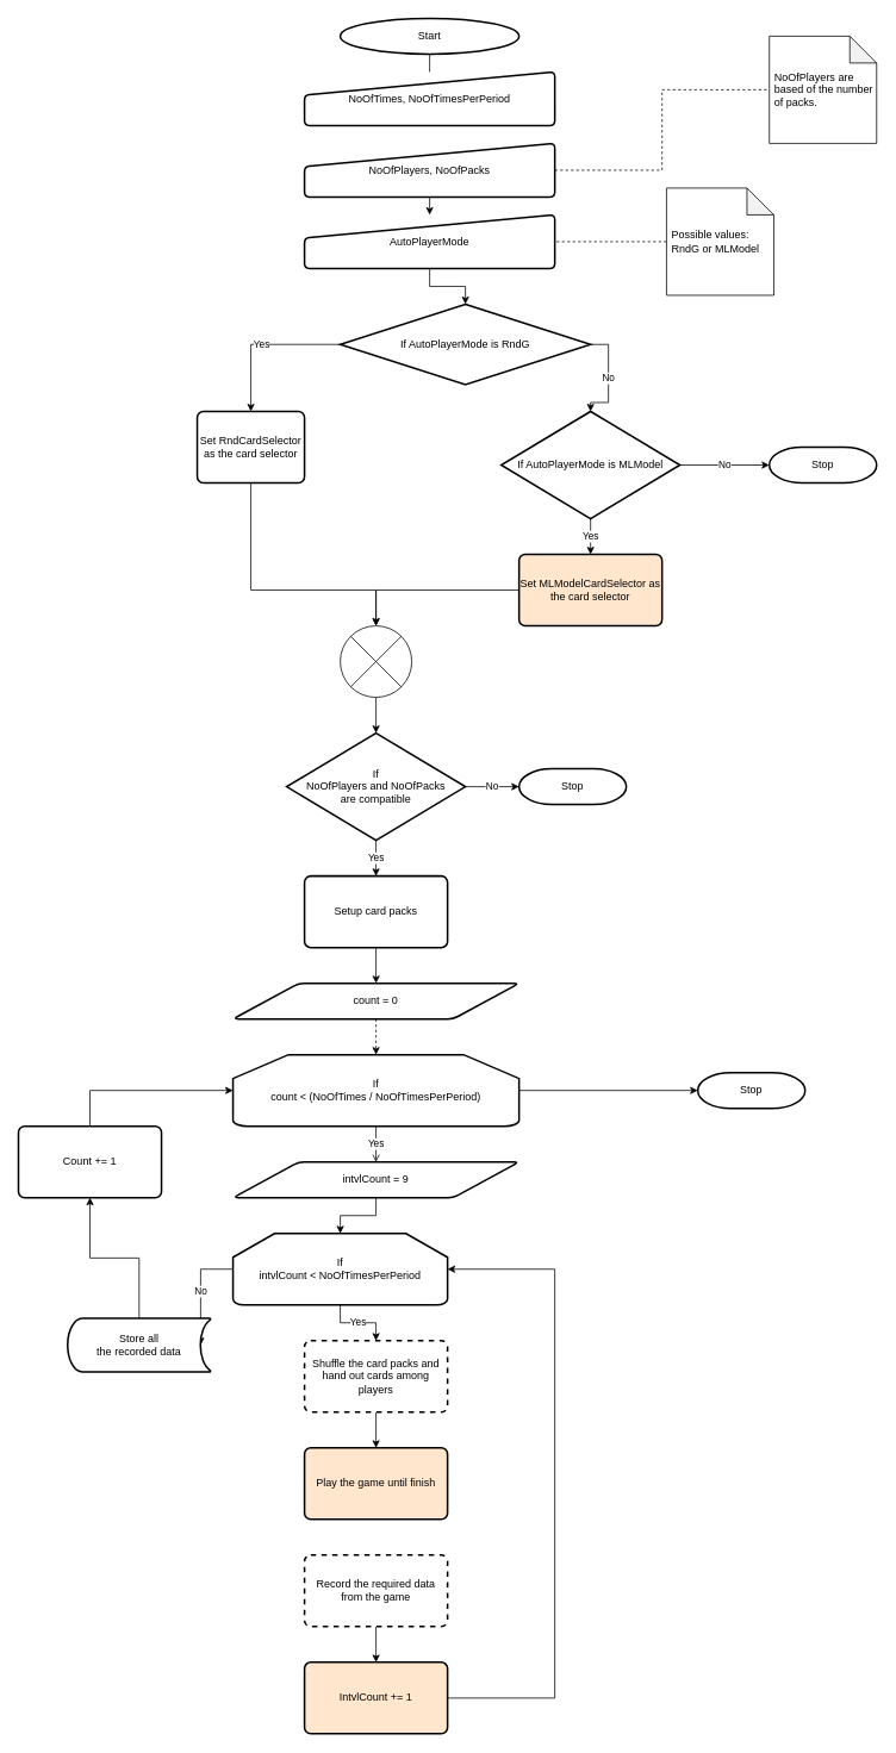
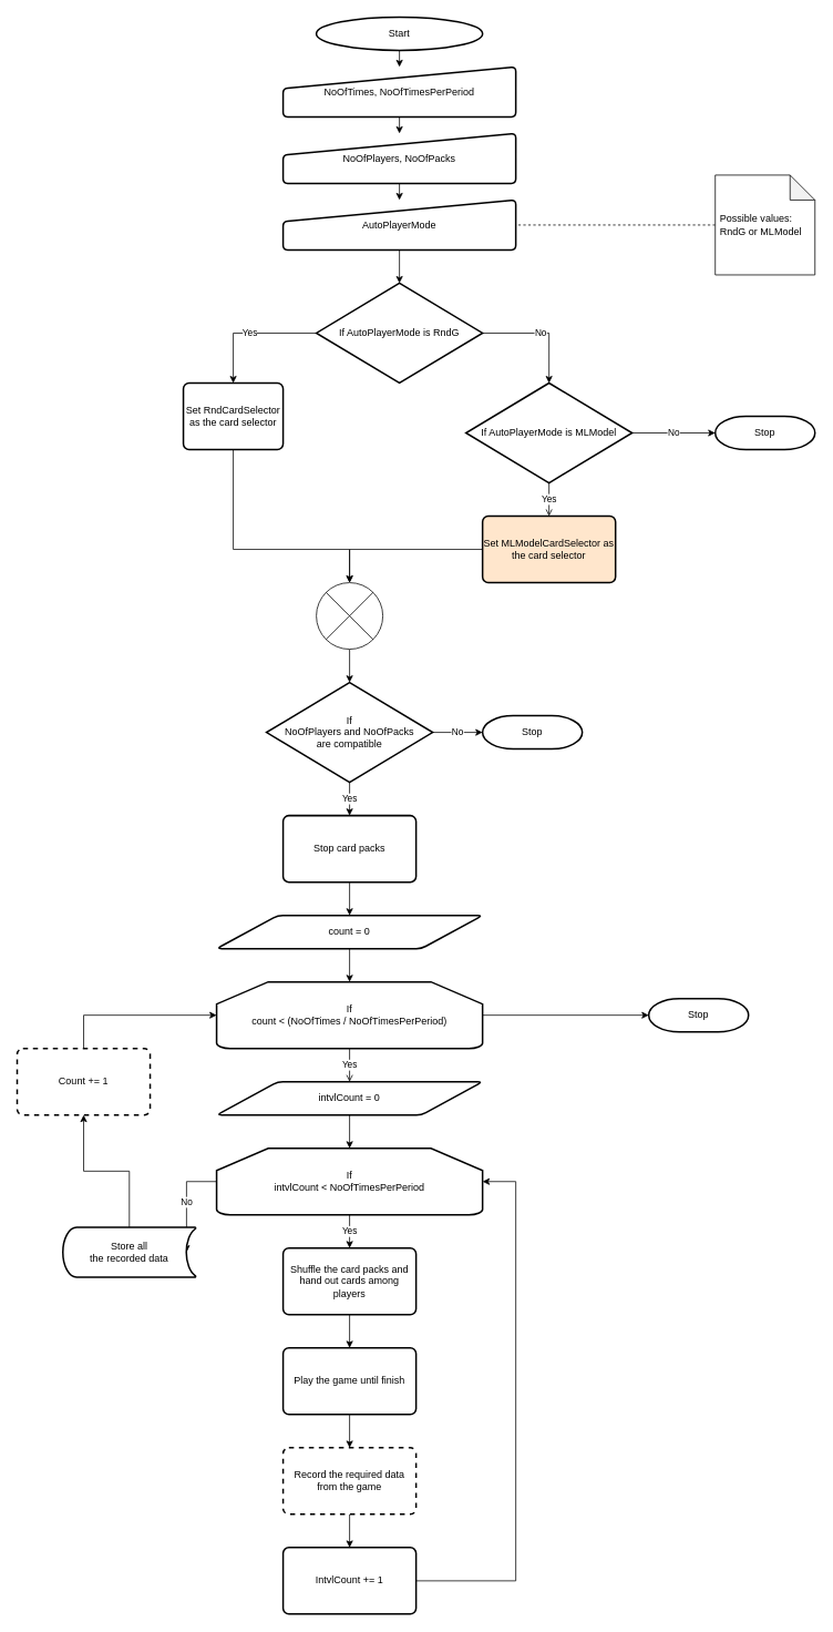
- <mxCell id="2" style="edgeStyle=orthogonalEdgeStyle;rounded=0;orthogonalLoop=1;jettySize=auto;html=1;exitX=0.5;exitY=1;exitDx=0;exitDy=0;exitPerimeter=0;entryX=0.5;entryY=0;entryDx=0;entryDy=0;endArrow=none;" parent="1" source="3" target="33" edge="1"><mxGeometry relative="1" as="geometry"><mxPoint x="480" y="100" as="targetPoint" /></mxGeometry></mxCell>
+ <mxCell id="2" style="edgeStyle=orthogonalEdgeStyle;rounded=0;orthogonalLoop=1;jettySize=auto;html=1;exitX=0.5;exitY=1;exitDx=0;exitDy=0;exitPerimeter=0;entryX=0.5;entryY=0;entryDx=0;entryDy=0;" parent="1" source="3" target="33" edge="1"><mxGeometry relative="1" as="geometry"><mxPoint x="480" y="100" as="targetPoint" /></mxGeometry></mxCell>
- <mxCell id="13" value="NoOfPlayers are based of the number of packs." style="shape=note;whiteSpace=wrap;html=1;backgroundOutline=1;darkOpacity=0.05;align=left;spacingLeft=4;" parent="1" vertex="1"><mxGeometry x="860" y="40" width="120" height="120" as="geometry" /></mxCell>
+ <mxCell id="4" style="edgeStyle=orthogonalEdgeStyle;rounded=0;orthogonalLoop=1;jettySize=auto;html=1;exitX=0.5;exitY=1;exitDx=0;exitDy=0;entryX=0.5;entryY=0;entryDx=0;entryDy=0;startArrow=none;startFill=0;endArrow=classic;endFill=1;" parent="1" source="33" target="34" edge="1"><mxGeometry relative="1" as="geometry"><mxPoint x="480" y="140" as="sourcePoint" /><mxPoint x="480" y="180" as="targetPoint" /></mxGeometry></mxCell>
- <mxCell id="12" style="edgeStyle=orthogonalEdgeStyle;rounded=0;orthogonalLoop=1;jettySize=auto;html=1;entryX=0;entryY=0.5;entryDx=0;entryDy=0;entryPerimeter=0;startArrow=none;startFill=0;endArrow=none;endFill=0;dashed=1;exitX=1;exitY=0.5;exitDx=0;exitDy=0;" parent="1" source="34" target="13" edge="1"><mxGeometry relative="1" as="geometry"><mxPoint x="730" y="150" as="sourcePoint" /></mxGeometry></mxCell>
- <mxCell id="7" value="Possible values: RndG or MLModel" style="shape=note;whiteSpace=wrap;html=1;backgroundOutline=1;darkOpacity=0.05;align=left;spacingLeft=4;" parent="1" vertex="1"><mxGeometry x="745" y="210" width="120" height="120" as="geometry" /></mxCell>
+ <mxCell id="7" value="Possible values: RndG or MLModel" style="shape=note;whiteSpace=wrap;html=1;backgroundOutline=1;darkOpacity=0.05;align=left;spacingLeft=4;" parent="1" vertex="1"><mxGeometry x="860" y="210" width="120" height="120" as="geometry" /></mxCell>
- <mxCell id="10" value="If AutoPlayerMode is RndG" style="strokeWidth=2;html=1;shape=mxgraph.flowchart.decision;whiteSpace=wrap;align=center;" parent="1" vertex="1"><mxGeometry x="380" y="340" width="280" height="90" as="geometry" /></mxCell>
+ <mxCell id="10" value="If AutoPlayerMode is RndG" style="strokeWidth=2;html=1;shape=mxgraph.flowchart.decision;whiteSpace=wrap;align=center;" parent="1" vertex="1"><mxGeometry x="380" y="340" width="200" height="120" as="geometry" /></mxCell>
- <mxCell id="17" value="Yes" style="edgeStyle=orthogonalEdgeStyle;rounded=0;orthogonalLoop=1;jettySize=auto;html=1;exitX=0.5;exitY=1;exitDx=0;exitDy=0;exitPerimeter=0;entryX=0.5;entryY=0;entryDx=0;entryDy=0;startArrow=none;startFill=0;endArrow=classic;endFill=1;" parent="1" source="18" target="21" edge="1"><mxGeometry relative="1" as="geometry" /></mxCell>
+ <mxCell id="17" value="Yes" style="edgeStyle=orthogonalEdgeStyle;rounded=0;orthogonalLoop=1;jettySize=auto;html=1;exitX=0.5;exitY=1;exitDx=0;exitDy=0;exitPerimeter=0;entryX=0.5;entryY=0;entryDx=0;entryDy=0;startArrow=none;startFill=0;endArrow=open;endFill=1;" parent="1" source="18" target="21" edge="1"><mxGeometry relative="1" as="geometry" /></mxCell>
- <mxCell id="29" value="Setup card packs" style="rounded=1;whiteSpace=wrap;html=1;absoluteArcSize=1;arcSize=14;strokeWidth=2;align=center;" vertex="1" parent="1"><mxGeometry x="340" y="980" width="160" height="80" as="geometry" /></mxCell>
+ <mxCell id="29" value="Stop card packs" style="rounded=1;whiteSpace=wrap;html=1;absoluteArcSize=1;arcSize=14;strokeWidth=2;align=center;" vertex="1" parent="1"><mxGeometry x="340" y="980" width="160" height="80" as="geometry" /></mxCell>
- <mxCell id="36" style="edgeStyle=orthogonalEdgeStyle;rounded=0;orthogonalLoop=1;jettySize=auto;html=1;exitX=0.5;exitY=1;exitDx=0;exitDy=0;entryX=0.5;entryY=0;entryDx=0;entryDy=0;entryPerimeter=0;dashed=1;" edge="1" parent="1" source="37" target="32"><mxGeometry relative="1" as="geometry" /></mxCell>
+ <mxCell id="36" style="edgeStyle=orthogonalEdgeStyle;rounded=0;orthogonalLoop=1;jettySize=auto;html=1;exitX=0.5;exitY=1;exitDx=0;exitDy=0;entryX=0.5;entryY=0;entryDx=0;entryDy=0;entryPerimeter=0;" edge="1" parent="1" source="37" target="32"><mxGeometry relative="1" as="geometry" /></mxCell>
- <mxCell id="52" value="Count += 1" style="rounded=1;whiteSpace=wrap;html=1;absoluteArcSize=1;arcSize=14;strokeWidth=2;align=center;" vertex="1" parent="1"><mxGeometry x="20" y="1260" width="160" height="80" as="geometry" /></mxCell>
+ <mxCell id="52" value="Count += 1" style="rounded=1;whiteSpace=wrap;html=1;absoluteArcSize=1;arcSize=14;strokeWidth=2;align=center;dashed=1;" vertex="1" parent="1"><mxGeometry x="20" y="1260" width="160" height="80" as="geometry" /></mxCell>
- <mxCell id="39" value="intvlCount = 9" style="shape=parallelogram;html=1;strokeWidth=2;perimeter=parallelogramPerimeter;whiteSpace=wrap;rounded=1;arcSize=12;size=0.23;align=center;" vertex="1" parent="1"><mxGeometry x="260" y="1300" width="320" height="40" as="geometry" /></mxCell>
+ <mxCell id="39" value="intvlCount = 0" style="shape=parallelogram;html=1;strokeWidth=2;perimeter=parallelogramPerimeter;whiteSpace=wrap;rounded=1;arcSize=12;size=0.23;align=center;" vertex="1" parent="1"><mxGeometry x="260" y="1300" width="320" height="40" as="geometry" /></mxCell>
- <mxCell id="42" value="If &lt;br&gt;intvlCount &amp;lt; NoOfTimesPerPeriod" style="strokeWidth=2;html=1;shape=mxgraph.flowchart.loop_limit;whiteSpace=wrap;align=center;" vertex="1" parent="1"><mxGeometry x="260" y="1380" width="240" height="80" as="geometry" /></mxCell>
+ <mxCell id="42" value="If &lt;br&gt;intvlCount &amp;lt; NoOfTimesPerPeriod" style="strokeWidth=2;html=1;shape=mxgraph.flowchart.loop_limit;whiteSpace=wrap;align=center;" vertex="1" parent="1"><mxGeometry x="260" y="1380" width="320" height="80" as="geometry" /></mxCell>
- <mxCell id="44" value="Shuffle the card packs and hand out cards among players" style="rounded=1;whiteSpace=wrap;html=1;absoluteArcSize=1;arcSize=14;strokeWidth=2;align=center;dashed=1;" vertex="1" parent="1"><mxGeometry x="340" y="1500" width="160" height="80" as="geometry" /></mxCell>
+ <mxCell id="44" value="Shuffle the card packs and hand out cards among players" style="rounded=1;whiteSpace=wrap;html=1;absoluteArcSize=1;arcSize=14;strokeWidth=2;align=center;" vertex="1" parent="1"><mxGeometry x="340" y="1500" width="160" height="80" as="geometry" /></mxCell>
- <mxCell id="46" value="Play the game until finish" style="rounded=1;whiteSpace=wrap;html=1;absoluteArcSize=1;arcSize=14;strokeWidth=2;align=center;fillColor=#ffe6cc;" vertex="1" parent="1"><mxGeometry x="340" y="1620" width="160" height="80" as="geometry" /></mxCell>
+ <mxCell id="46" value="Play the game until finish" style="rounded=1;whiteSpace=wrap;html=1;absoluteArcSize=1;arcSize=14;strokeWidth=2;align=center;" vertex="1" parent="1"><mxGeometry x="340" y="1620" width="160" height="80" as="geometry" /></mxCell>
+ <mxCell id="45" style="edgeStyle=orthogonalEdgeStyle;rounded=0;orthogonalLoop=1;jettySize=auto;html=1;exitX=0.5;exitY=1;exitDx=0;exitDy=0;entryX=0.5;entryY=0;entryDx=0;entryDy=0;" edge="1" parent="1" source="46" target="48"><mxGeometry relative="1" as="geometry" /></mxCell>
- <mxCell id="50" value="IntvlCount += 1" style="rounded=1;whiteSpace=wrap;html=1;absoluteArcSize=1;arcSize=14;strokeWidth=2;align=center;fillColor=#ffe6cc;" vertex="1" parent="1"><mxGeometry x="340" y="1860" width="160" height="80" as="geometry" /></mxCell>
+ <mxCell id="50" value="IntvlCount += 1" style="rounded=1;whiteSpace=wrap;html=1;absoluteArcSize=1;arcSize=14;strokeWidth=2;align=center;" vertex="1" parent="1"><mxGeometry x="340" y="1860" width="160" height="80" as="geometry" /></mxCell>
